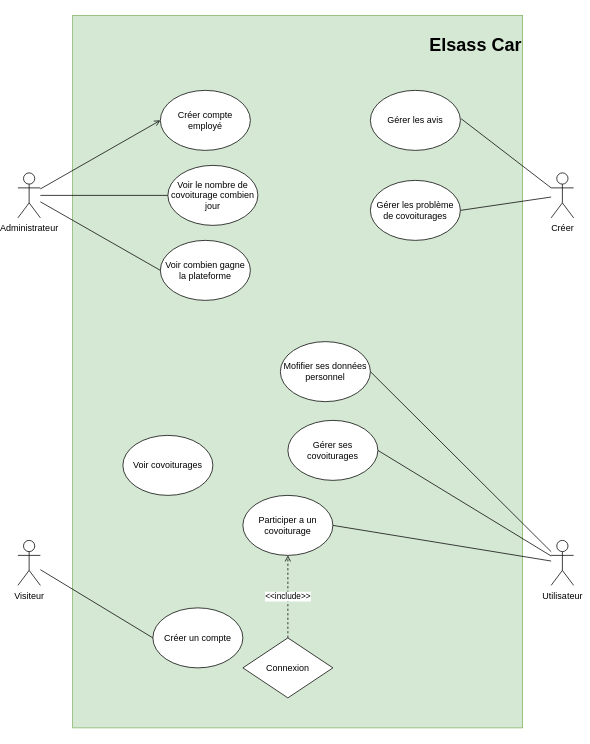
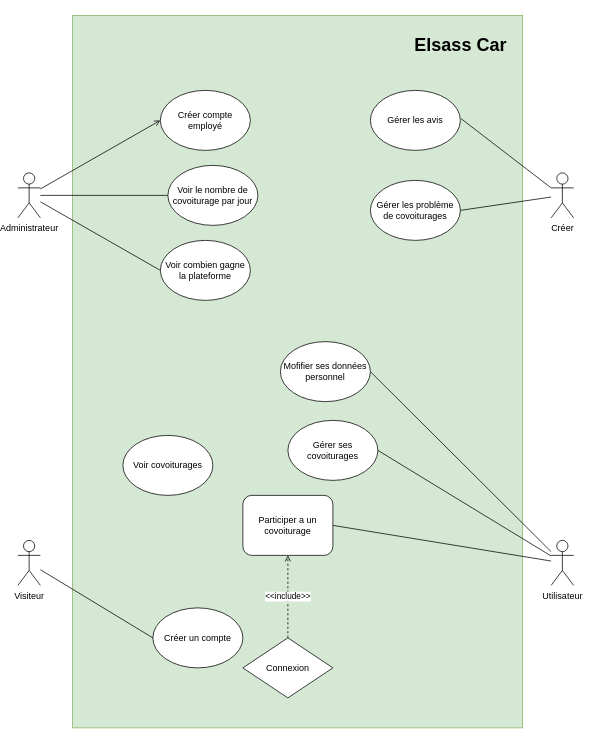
- <mxCell id="3" value="Elsass Car" style="text;strokeColor=none;fillColor=none;html=1;fontSize=24;fontStyle=1;verticalAlign=middle;align=center;" vertex="1" parent="1"><mxGeometry x="580" y="40" width="100" height="40" as="geometry" /></mxCell>
+ <mxCell id="3" value="Elsass Car" style="text;strokeColor=none;fillColor=none;html=1;fontSize=24;fontStyle=1;verticalAlign=middle;align=center;" vertex="1" parent="1"><mxGeometry x="560" y="40" width="100" height="40" as="geometry" /></mxCell>
- <mxCell id="28" value="Voir le nombre de covoiturage combien jour" style="ellipse;whiteSpace=wrap;html=1;" vertex="1" parent="1"><mxGeometry x="220" y="220" width="120" height="80" as="geometry" /></mxCell>
+ <mxCell id="28" value="Voir le nombre de covoiturage par jour" style="ellipse;whiteSpace=wrap;html=1;" vertex="1" parent="1"><mxGeometry x="220" y="220" width="120" height="80" as="geometry" /></mxCell>
- <mxCell id="17" value="Participer a un covoiturage" style="ellipse;whiteSpace=wrap;html=1;" vertex="1" parent="1"><mxGeometry x="320" y="660" width="120" height="80" as="geometry" /></mxCell>
+ <mxCell id="17" value="Participer a un covoiturage" style="whiteSpace=wrap;html=1;rounded=1;" vertex="1" parent="1"><mxGeometry x="320" y="660" width="120" height="80" as="geometry" /></mxCell>
